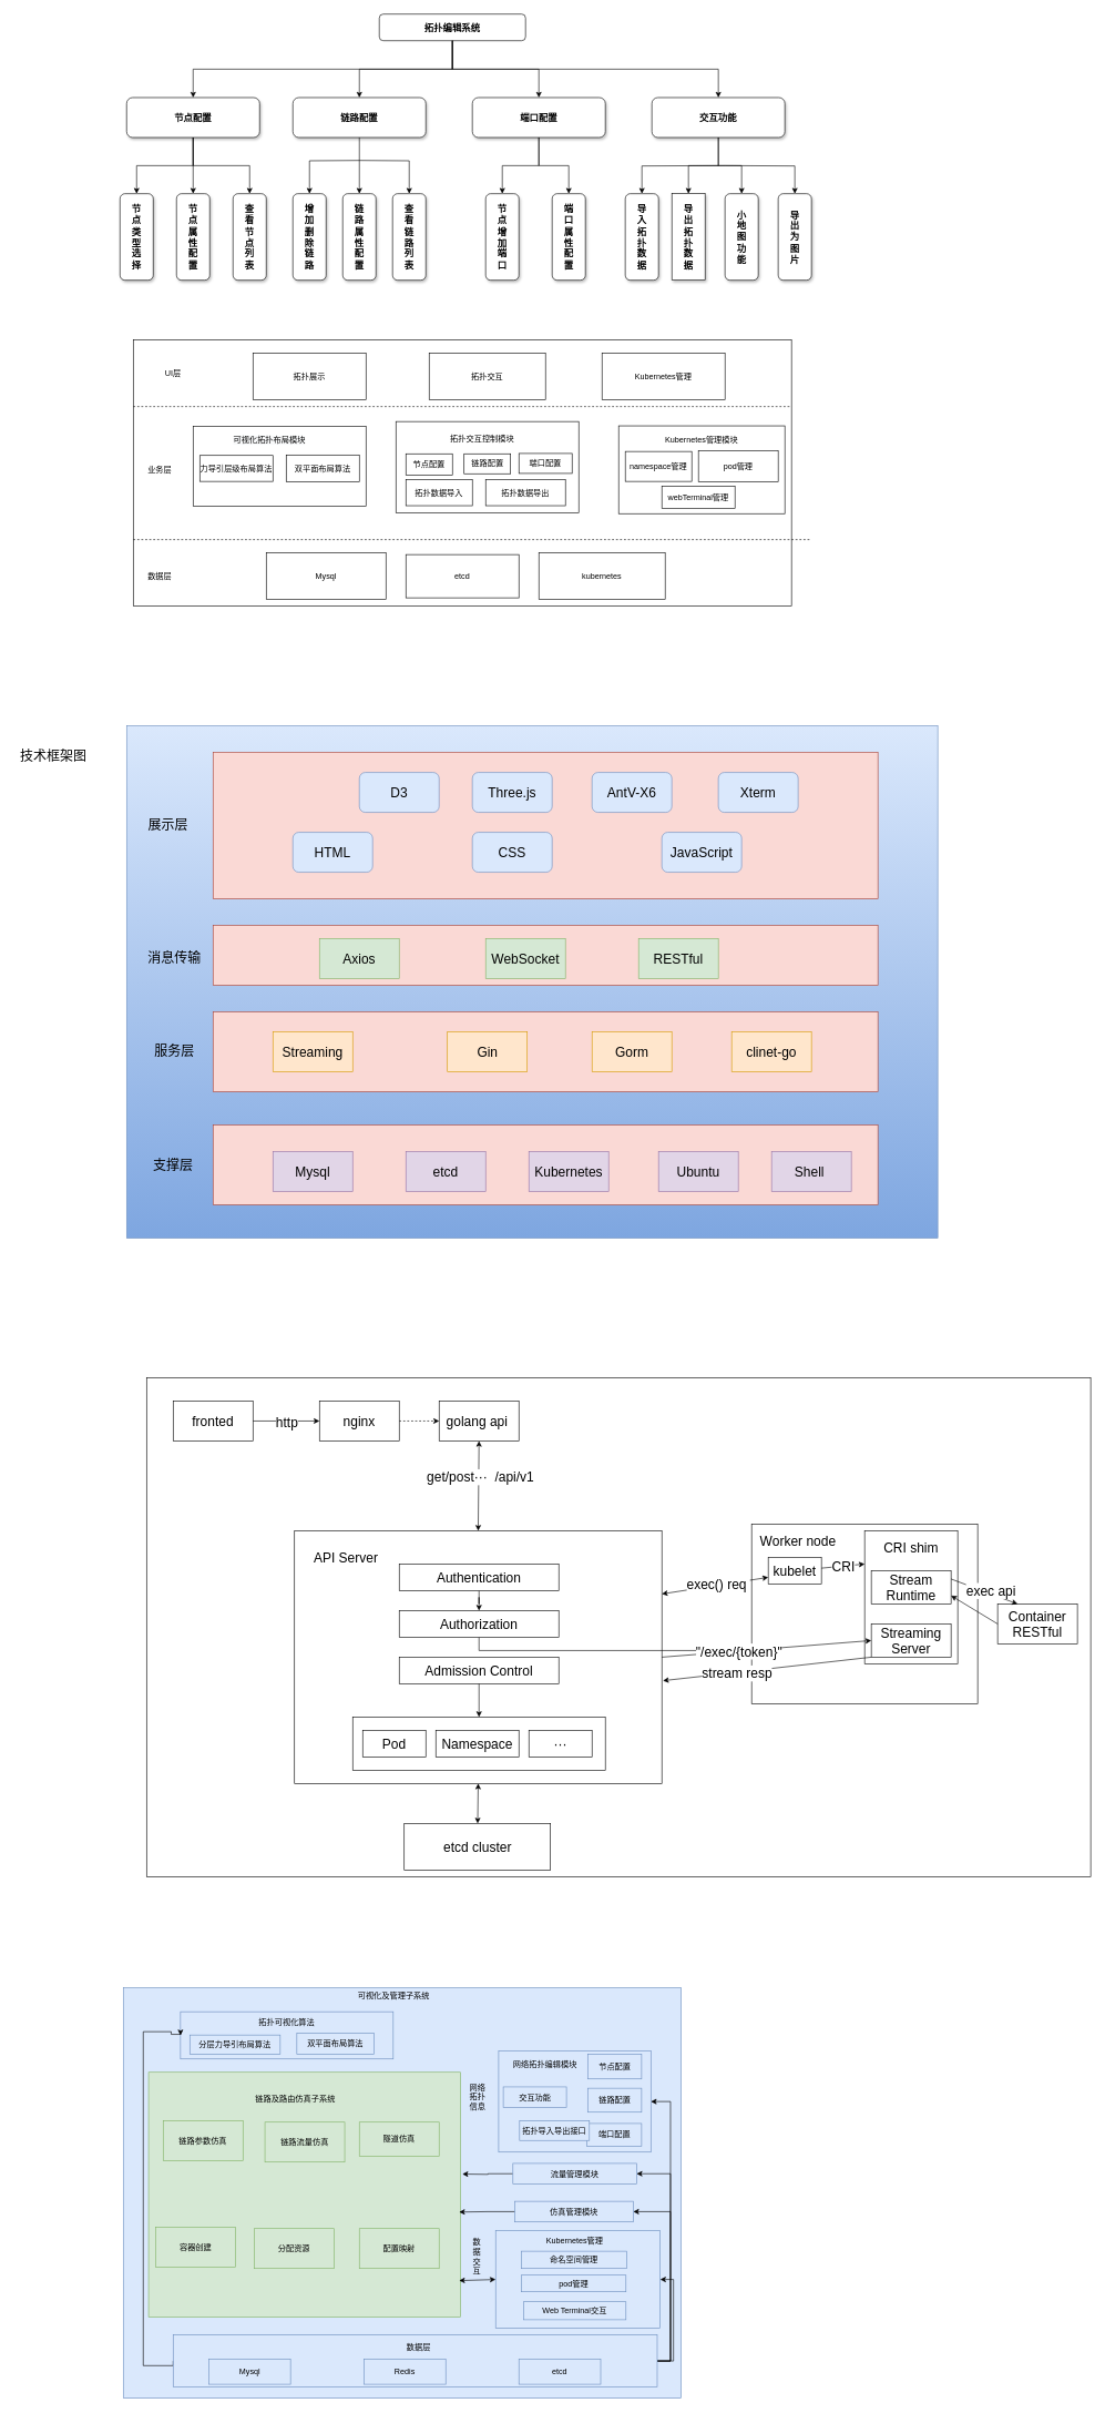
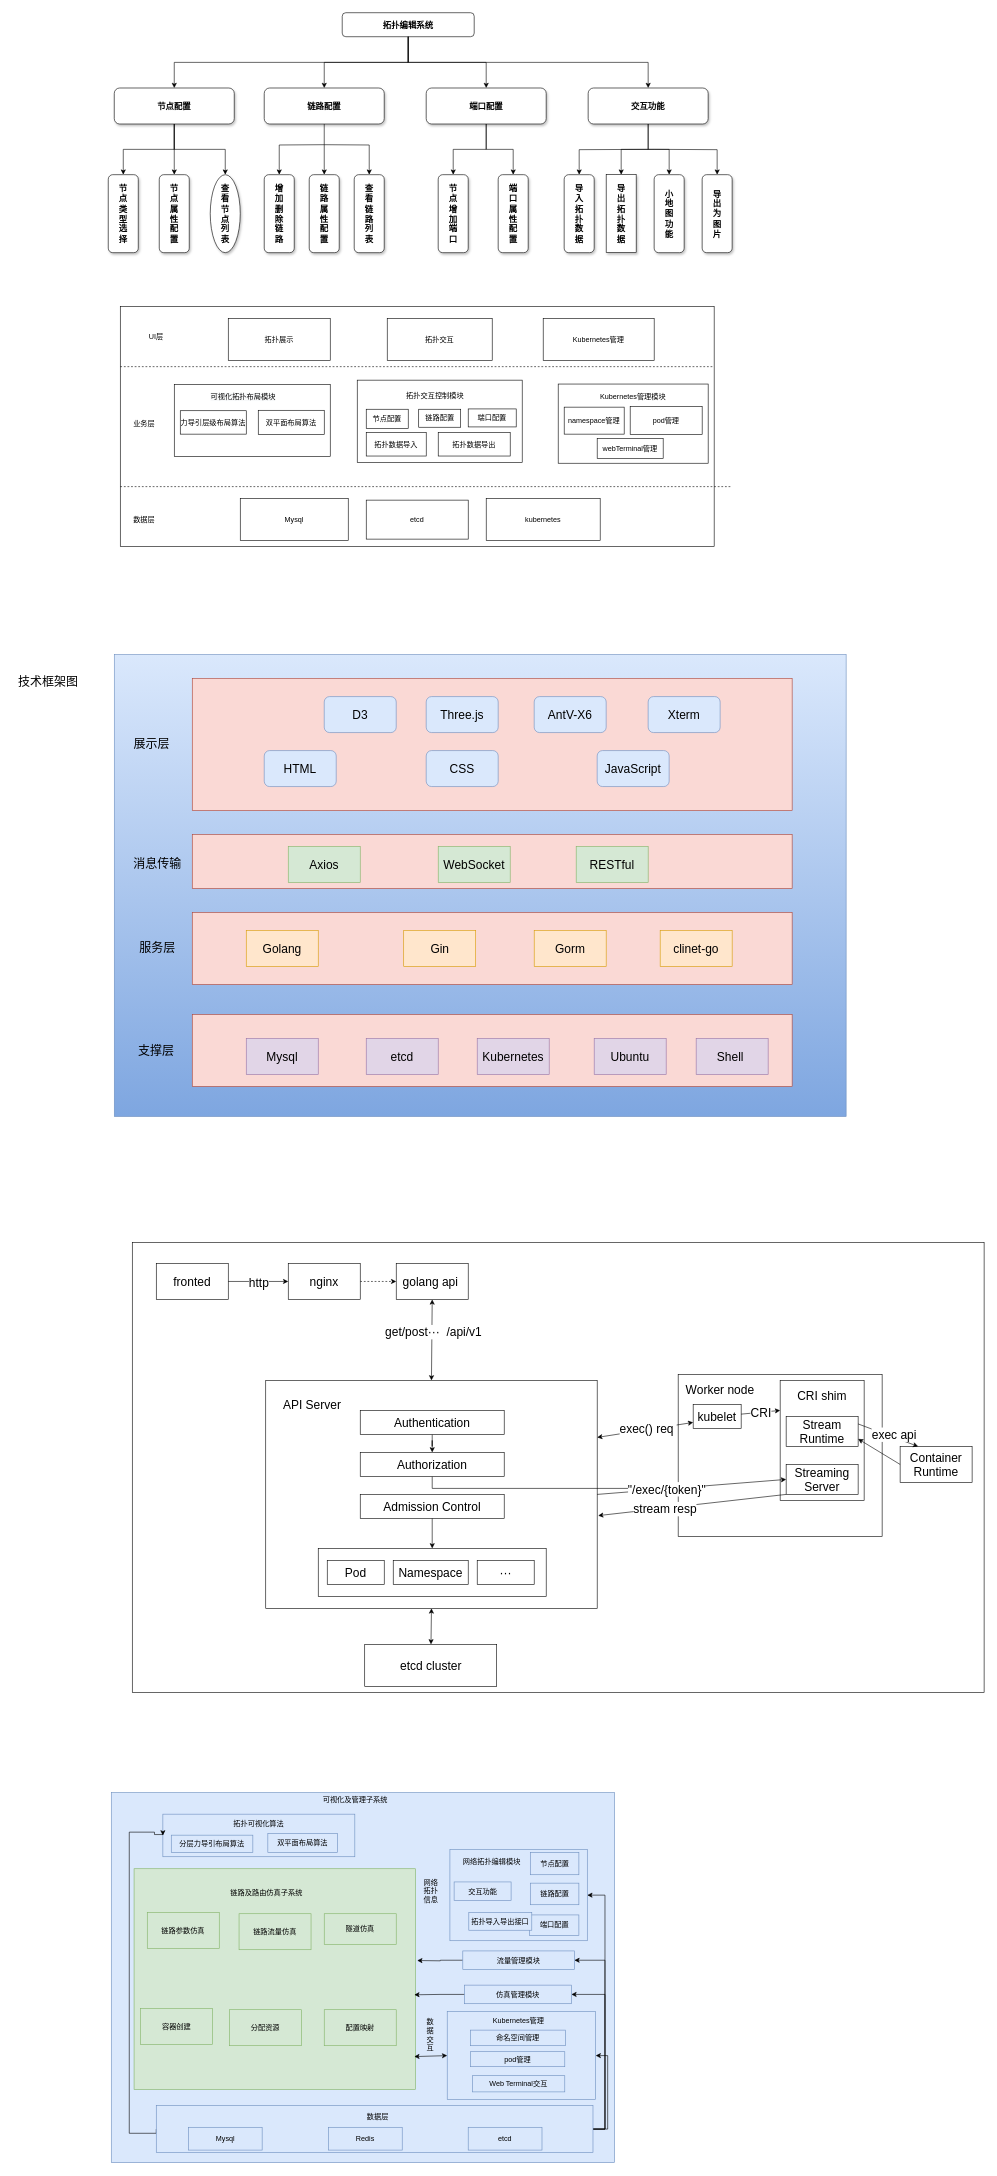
- <mxCell id="18" value="查&lt;br&gt;看&lt;br&gt;节&lt;br&gt;点&lt;br&gt;列&lt;br&gt;表" style="whiteSpace=wrap;html=1;fontSize=14;rounded=1;shadow=1;fontStyle=1;" parent="1" vertex="1"><mxGeometry x="350" y="290" width="50" height="130" as="geometry" /></mxCell>
+ <mxCell id="18" value="查&lt;br&gt;看&lt;br&gt;节&lt;br&gt;点&lt;br&gt;列&lt;br&gt;表" style="ellipse;whiteSpace=wrap;html=1;fontSize=14;shadow=1;fontStyle=1;" parent="1" vertex="1"><mxGeometry x="350" y="290" width="50" height="130" as="geometry" /></mxCell>
- <mxCell id="66" value="Streaming" style="rounded=0;whiteSpace=wrap;html=1;shadow=0;fontSize=20;fillColor=#ffe6cc;strokeColor=#d79b00;" parent="1" vertex="1"><mxGeometry x="410" y="1550" width="120" height="60" as="geometry" /></mxCell>
+ <mxCell id="66" value="Golang" style="rounded=0;whiteSpace=wrap;html=1;shadow=0;fontSize=20;fillColor=#ffe6cc;strokeColor=#d79b00;" parent="1" vertex="1"><mxGeometry x="410" y="1550" width="120" height="60" as="geometry" /></mxCell>
- <mxCell id="128" value="Container&lt;br&gt;RESTful" style="rounded=0;whiteSpace=wrap;html=1;shadow=0;fontSize=20;fillColor=#FFFFFF;" parent="1" vertex="1"><mxGeometry x="1500" y="2410" width="120" height="60" as="geometry" /></mxCell>
+ <mxCell id="128" value="Container&lt;br&gt;Runtime" style="rounded=0;whiteSpace=wrap;html=1;shadow=0;fontSize=20;fillColor=#FFFFFF;" parent="1" vertex="1"><mxGeometry x="1500" y="2410" width="120" height="60" as="geometry" /></mxCell>
